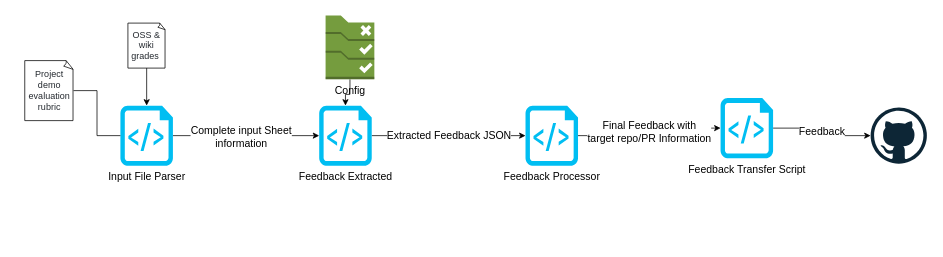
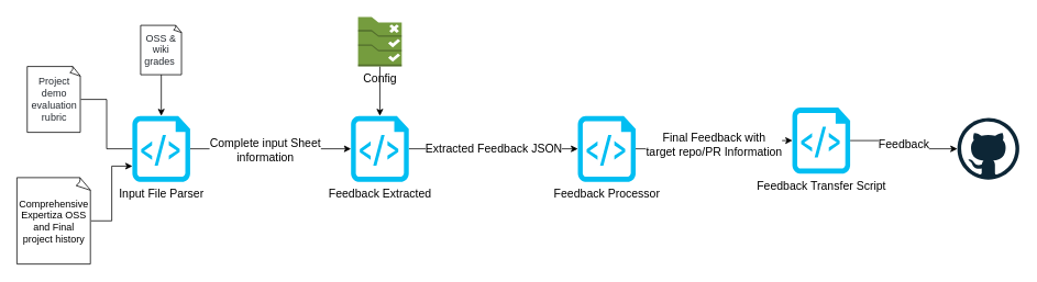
- <mxCell id="18" value="&lt;font style=&quot;font-size: 14px&quot;&gt;Config&lt;/font&gt;" style="outlineConnect=0;dashed=0;verticalLabelPosition=bottom;verticalAlign=top;align=center;html=1;shape=mxgraph.aws3.config_rule;fillColor=#759C3E;gradientColor=none;fontSize=8;" parent="1" vertex="1"><mxGeometry x="433.5" y="20" width="65" height="85" as="geometry" /></mxCell>
+ <mxCell id="18" value="&lt;font style=&quot;font-size: 14px&quot;&gt;Config&lt;/font&gt;" style="outlineConnect=0;dashed=0;verticalLabelPosition=bottom;verticalAlign=top;align=center;html=1;shape=mxgraph.aws3.config_rule;fillColor=#759C3E;gradientColor=none;fontSize=8;" parent="1" vertex="1"><mxGeometry x="433.5" y="20" width="53" height="60" as="geometry" /></mxCell>
+ <mxCell id="15" style="edgeStyle=orthogonalEdgeStyle;rounded=0;orthogonalLoop=1;jettySize=auto;html=1;entryX=0;entryY=0.763;entryDx=0;entryDy=0;entryPerimeter=0;fontSize=8;" parent="1" source="16" target="4" edge="1"><mxGeometry relative="1" as="geometry" /></mxCell>
+ <mxCell id="16" value="&lt;font style=&quot;font-size: 12px&quot;&gt;Comprehensive Expertiza OSS and Final project history&lt;/font&gt;" style="whiteSpace=wrap;html=1;shape=mxgraph.basic.document" parent="1" vertex="1"><mxGeometry x="20" y="215" width="90" height="105" as="geometry" /></mxCell>
